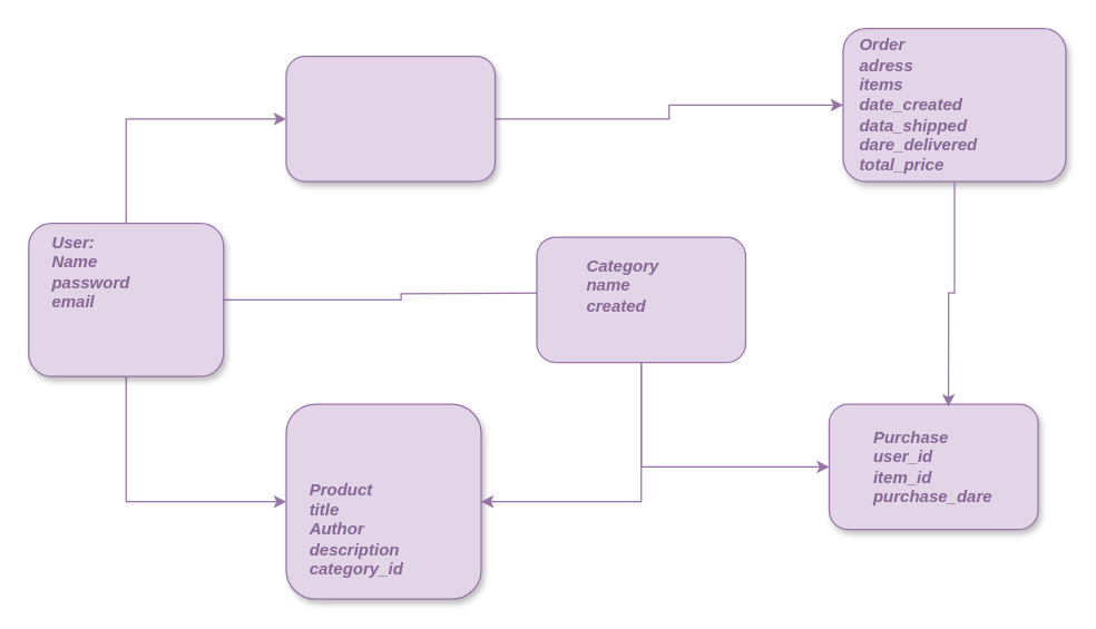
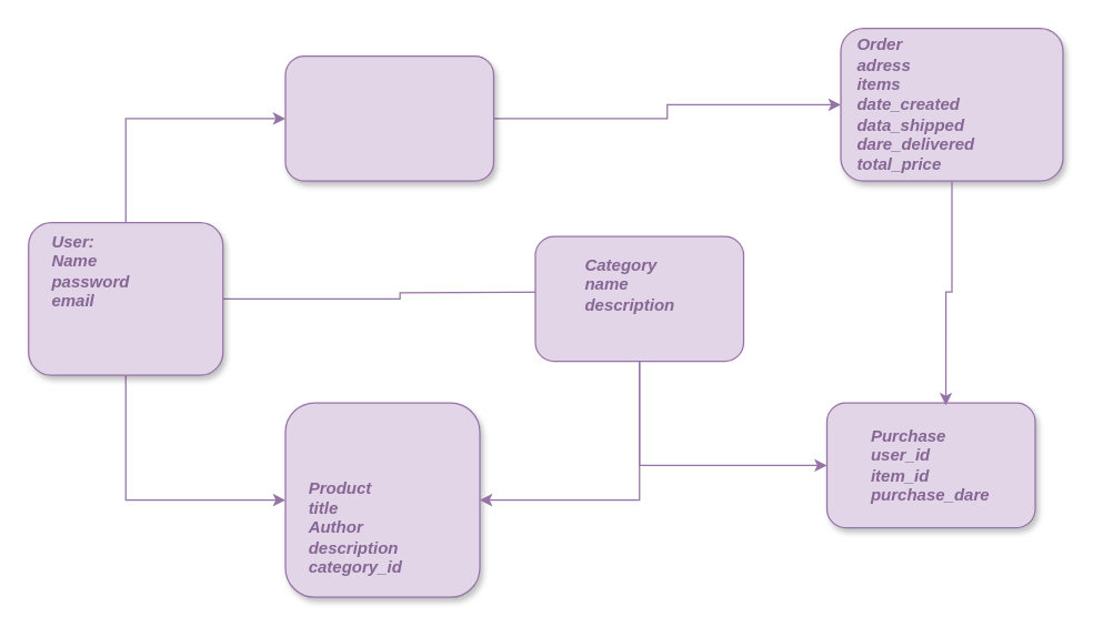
- <mxCell id="17" value="Category&lt;br&gt;name&lt;br&gt;created" style="text;html=1;strokeColor=none;fillColor=none;align=left;verticalAlign=middle;whiteSpace=wrap;rounded=0;fontColor=#866694;fontStyle=3" vertex="1" parent="1"><mxGeometry x="419" y="190" width="60" height="30" as="geometry" /></mxCell>
+ <mxCell id="17" value="Category&lt;br&gt;name&lt;br&gt;description" style="text;html=1;strokeColor=none;fillColor=none;align=left;verticalAlign=middle;whiteSpace=wrap;rounded=0;fontColor=#866694;fontStyle=3" vertex="1" parent="1"><mxGeometry x="419" y="190" width="60" height="30" as="geometry" /></mxCell>
